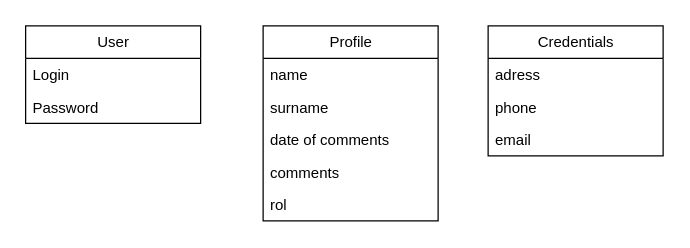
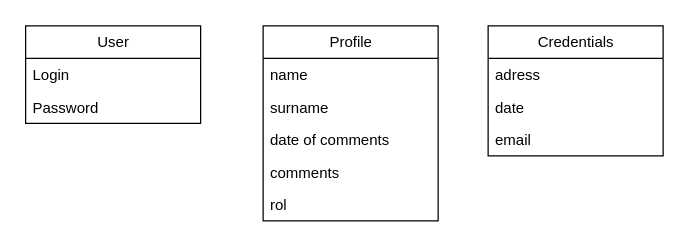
- <mxCell id="13" value="phone" style="text;strokeColor=none;fillColor=none;align=left;verticalAlign=top;spacingLeft=4;spacingRight=4;overflow=hidden;rotatable=0;points=[[0,0.5],[1,0.5]];portConstraint=eastwest;whiteSpace=wrap;html=1;" vertex="1" parent="11"><mxGeometry y="52" width="140" height="26" as="geometry" /></mxCell>
+ <mxCell id="13" value="date" style="text;strokeColor=none;fillColor=none;align=left;verticalAlign=top;spacingLeft=4;spacingRight=4;overflow=hidden;rotatable=0;points=[[0,0.5],[1,0.5]];portConstraint=eastwest;whiteSpace=wrap;html=1;" vertex="1" parent="11"><mxGeometry y="52" width="140" height="26" as="geometry" /></mxCell>
